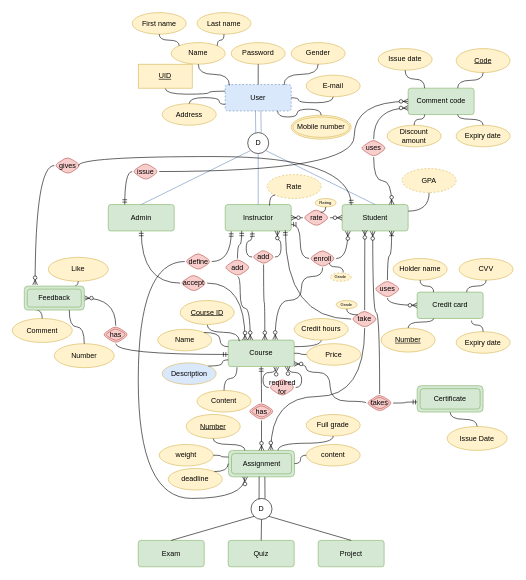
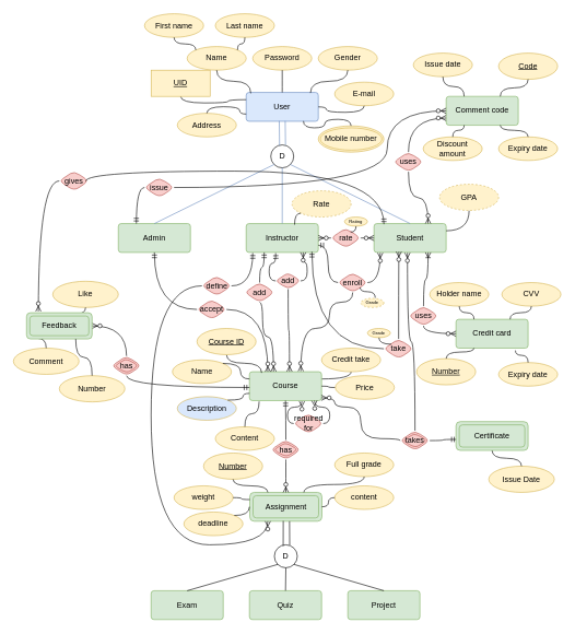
- <mxCell id="3" value="User" style="rounded=1;arcSize=10;whiteSpace=wrap;html=1;align=center;shadow=0;glass=0;sketch=0;aspect=fixed;fillColor=#dae8fc;strokeColor=#6c8ebf;dashed=1;" parent="1" vertex="1"><mxGeometry x="375" y="140" width="110" height="44" as="geometry" /></mxCell>
+ <mxCell id="3" value="User" style="rounded=1;arcSize=10;whiteSpace=wrap;html=1;align=center;shadow=0;glass=0;sketch=0;aspect=fixed;fillColor=#dae8fc;strokeColor=#6c8ebf;" parent="1" vertex="1"><mxGeometry x="375" y="140" width="110" height="44" as="geometry" /></mxCell>
- <mxCell id="26" value="Credit hours" style="ellipse;whiteSpace=wrap;html=1;align=center;rounded=1;shadow=0;glass=0;sketch=0;aspect=fixed;fillColor=#fff2cc;strokeColor=#d6b656;" parent="1" vertex="1"><mxGeometry x="490" y="530" width="90" height="36" as="geometry" /></mxCell>
+ <mxCell id="26" value="Credit take" style="ellipse;whiteSpace=wrap;html=1;align=center;rounded=1;shadow=0;glass=0;sketch=0;aspect=fixed;fillColor=#fff2cc;strokeColor=#d6b656;" parent="1" vertex="1"><mxGeometry x="490" y="530" width="90" height="36" as="geometry" /></mxCell>
- <mxCell id="131" value="" style="edgeStyle=orthogonalEdgeStyle;fontSize=12;html=1;endArrow=ERzeroToMany;endFill=1;curved=1;exitX=0.5;exitY=1;exitDx=0;exitDy=0;entryX=0.641;entryY=-0.012;entryDx=0;entryDy=0;entryPerimeter=0;" parent="1" source="129" target="45" edge="1"><mxGeometry width="100" height="100" relative="1" as="geometry"><mxPoint x="600" y="650" as="sourcePoint" /><mxPoint x="700" y="550" as="targetPoint" /><Array as="points"><mxPoint x="608" y="660" /><mxPoint x="451" y="660" /></Array></mxGeometry></mxCell>
